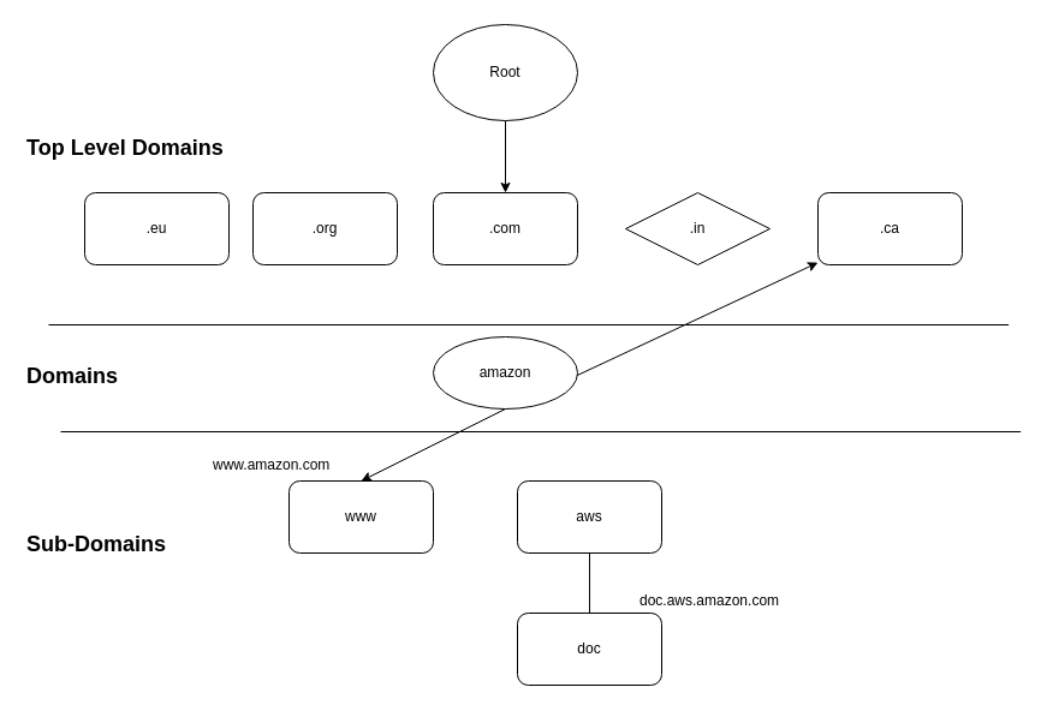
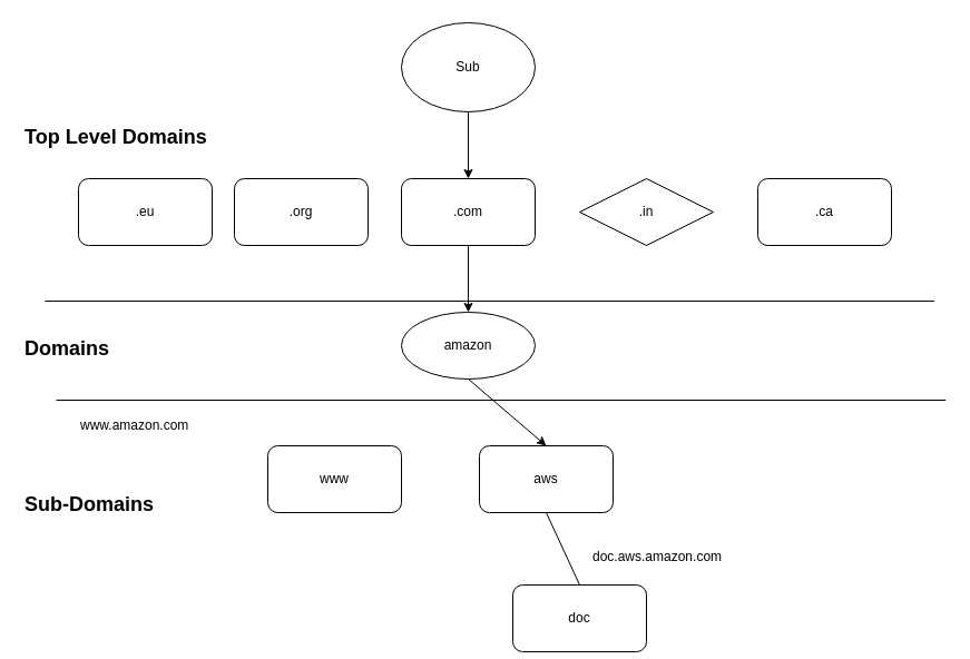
- <mxCell id="5" value="Root" style="ellipse;whiteSpace=wrap;html=1;" vertex="1" parent="1"><mxGeometry x="360" y="20" width="120" height="80" as="geometry" /></mxCell>
+ <mxCell id="5" value="Sub" style="ellipse;whiteSpace=wrap;html=1;" vertex="1" parent="1"><mxGeometry x="360" y="20" width="120" height="80" as="geometry" /></mxCell>
- <mxCell id="11" style="edgeStyle=none;rounded=0;orthogonalLoop=1;jettySize=auto;html=1;exitX=0.5;exitY=1;exitDx=0;exitDy=0;" edge="1" parent="1" source="12" target="9"><mxGeometry relative="1" as="geometry" /></mxCell>
+ <mxCell id="11" style="edgeStyle=none;rounded=0;orthogonalLoop=1;jettySize=auto;html=1;exitX=0.5;exitY=1;exitDx=0;exitDy=0;entryX=0.5;entryY=0;entryDx=0;entryDy=0;" edge="1" parent="1" source="12" target="15"><mxGeometry relative="1" as="geometry" /></mxCell>
+ <mxCell id="2" style="edgeStyle=orthogonalEdgeStyle;rounded=0;orthogonalLoop=1;jettySize=auto;html=1;exitX=0.5;exitY=1;exitDx=0;exitDy=0;entryX=0.5;entryY=0;entryDx=0;entryDy=0;" edge="1" parent="1" source="3" target="12"><mxGeometry relative="1" as="geometry" /></mxCell>
- <mxCell id="10" style="rounded=0;orthogonalLoop=1;jettySize=auto;html=1;exitX=0.5;exitY=1;exitDx=0;exitDy=0;entryX=0.5;entryY=0;entryDx=0;entryDy=0;" edge="1" parent="1" source="12" target="13"><mxGeometry relative="1" as="geometry" /></mxCell>
- <mxCell id="17" value="www.amazon.com" style="text;html=1;resizable=0;points=[];autosize=1;align=left;verticalAlign=top;spacingTop=-4;" vertex="1" parent="1"><mxGeometry x="175" y="377" width="110" height="20" as="geometry" /></mxCell>
+ <mxCell id="17" value="www.amazon.com" style="text;html=1;resizable=0;points=[];autosize=1;align=left;verticalAlign=top;spacingTop=-4;" vertex="1" parent="1"><mxGeometry x="70" y="372" width="110" height="20" as="geometry" /></mxCell>
- <mxCell id="16" value="doc" style="rounded=1;whiteSpace=wrap;html=1;" vertex="1" parent="1"><mxGeometry x="430" y="510" width="120" height="60" as="geometry" /></mxCell>
+ <mxCell id="16" value="doc" style="rounded=1;whiteSpace=wrap;html=1;" vertex="1" parent="1"><mxGeometry x="460" y="525" width="120" height="60" as="geometry" /></mxCell>
